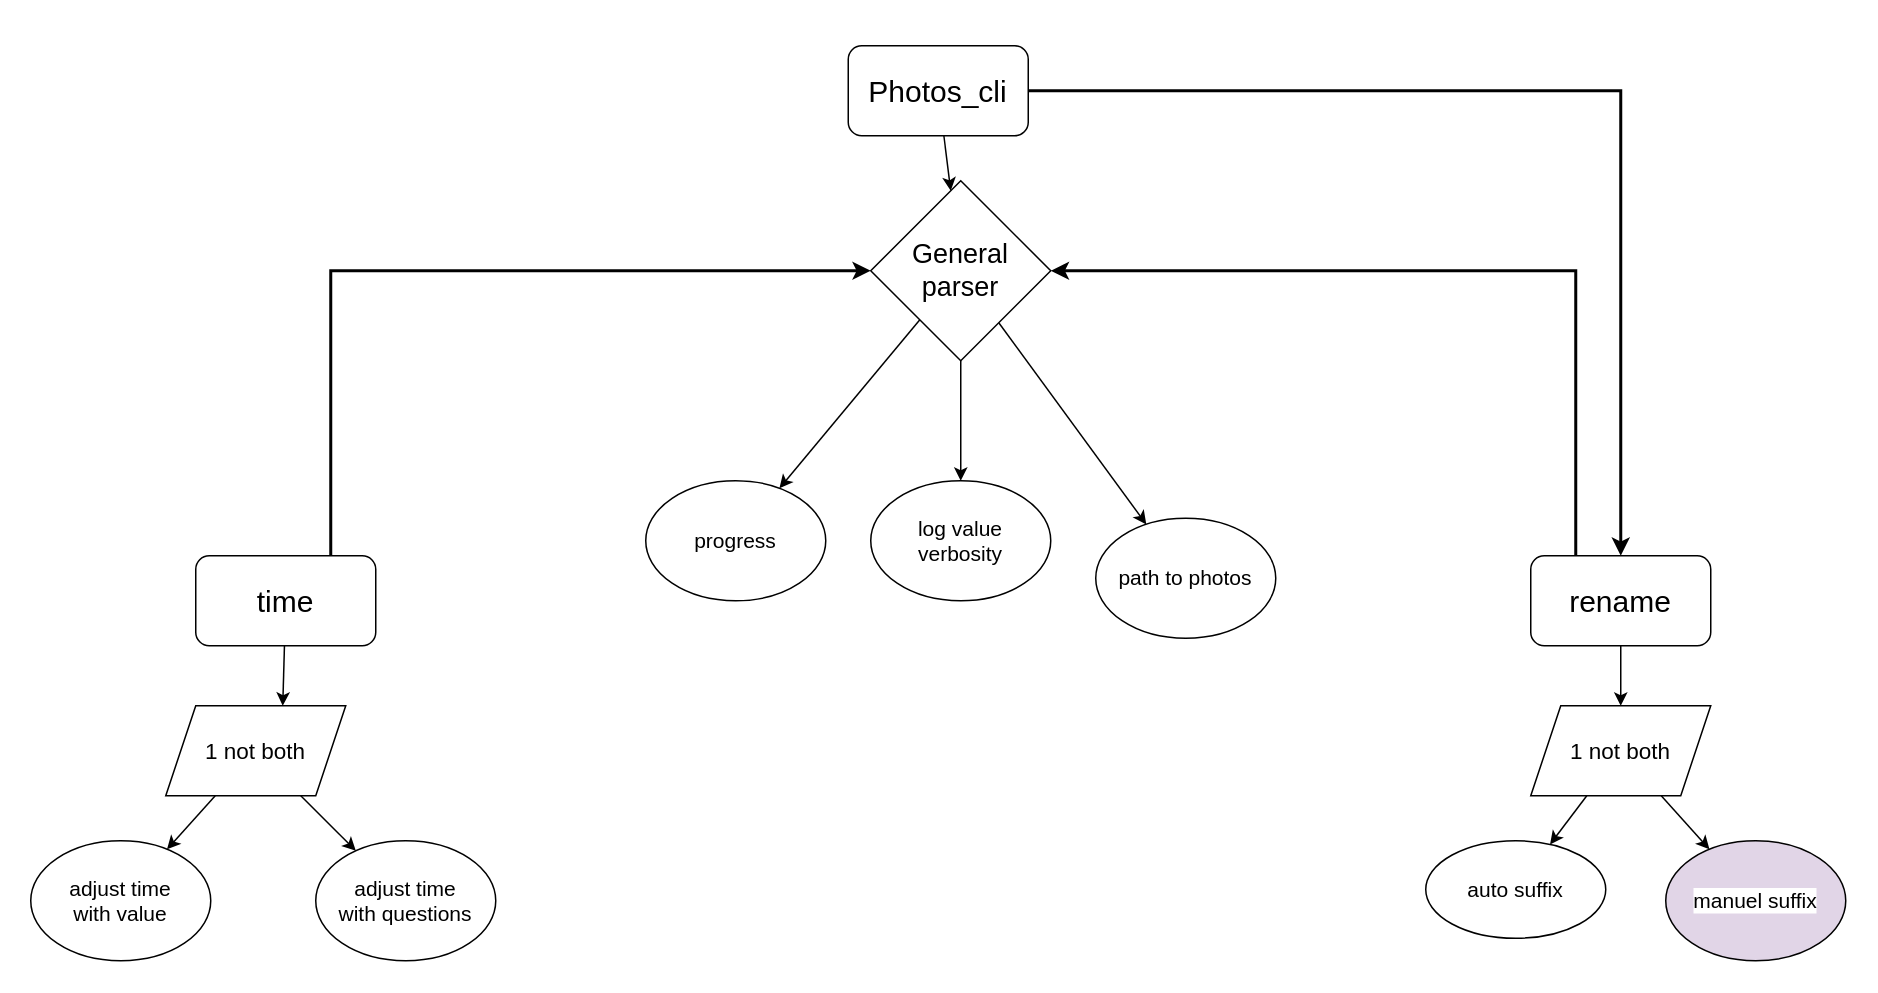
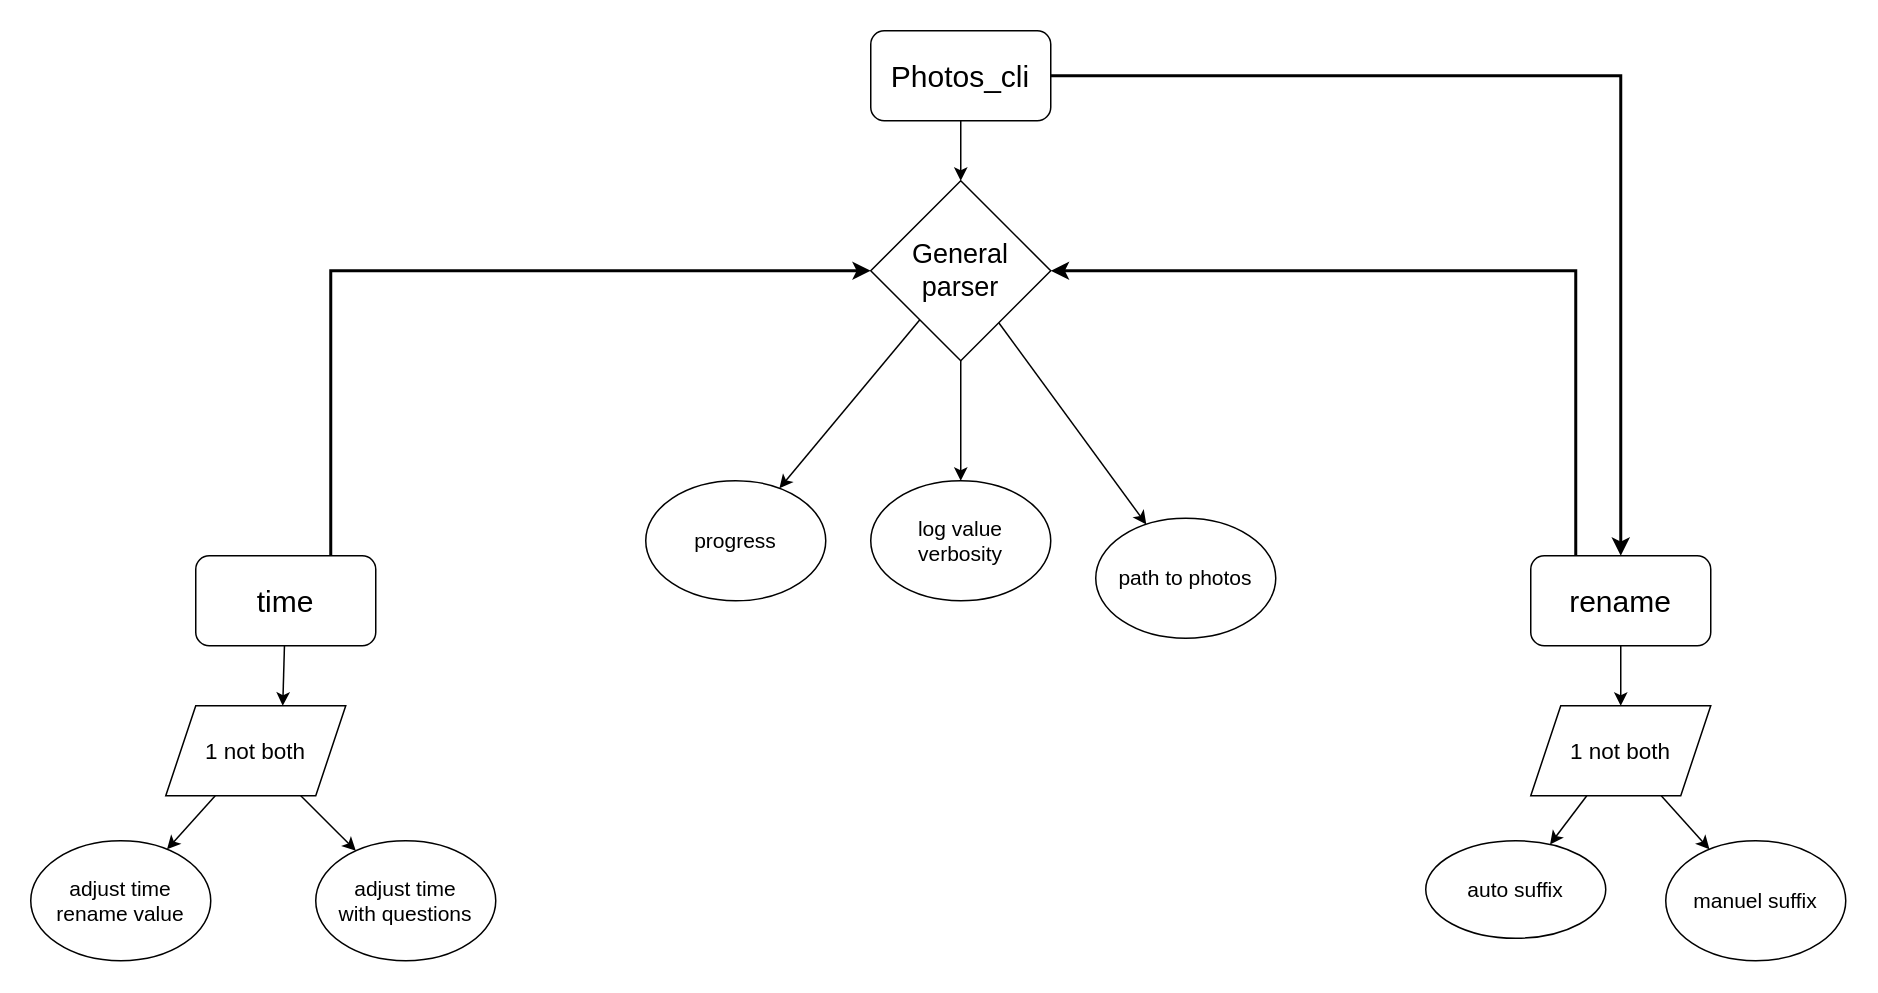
- <mxCell id="4" value="Photos_cli" style="rounded=1;whiteSpace=wrap;html=1;fontSize=20;" vertex="1" parent="1"><mxGeometry x="565" y="30" width="120" height="60" as="geometry" /></mxCell>
+ <mxCell id="4" value="Photos_cli" style="rounded=1;whiteSpace=wrap;html=1;fontSize=20;" vertex="1" parent="1"><mxGeometry x="580" y="20" width="120" height="60" as="geometry" /></mxCell>
- <mxCell id="12" value="adjust time&lt;div&gt;with value&lt;/div&gt;" style="ellipse;whiteSpace=wrap;html=1;fontFamily=Helvetica;fontSize=14;fontColor=default;labelBackgroundColor=default;" vertex="1" parent="1"><mxGeometry x="20" y="560" width="120" height="80" as="geometry" /></mxCell>
+ <mxCell id="12" value="adjust time&lt;div&gt;rename value&lt;/div&gt;" style="ellipse;whiteSpace=wrap;html=1;fontFamily=Helvetica;fontSize=14;fontColor=default;labelBackgroundColor=default;" vertex="1" parent="1"><mxGeometry x="20" y="560" width="120" height="80" as="geometry" /></mxCell>
- <mxCell id="11" value="manuel suffix" style="ellipse;whiteSpace=wrap;html=1;fontFamily=Helvetica;fontSize=14;fontColor=default;labelBackgroundColor=default;fillColor=#e1d5e7;" vertex="1" parent="1"><mxGeometry x="1110" y="560" width="120" height="80" as="geometry" /></mxCell>
+ <mxCell id="11" value="manuel suffix" style="ellipse;whiteSpace=wrap;html=1;fontFamily=Helvetica;fontSize=14;fontColor=default;labelBackgroundColor=default;" vertex="1" parent="1"><mxGeometry x="1110" y="560" width="120" height="80" as="geometry" /></mxCell>
